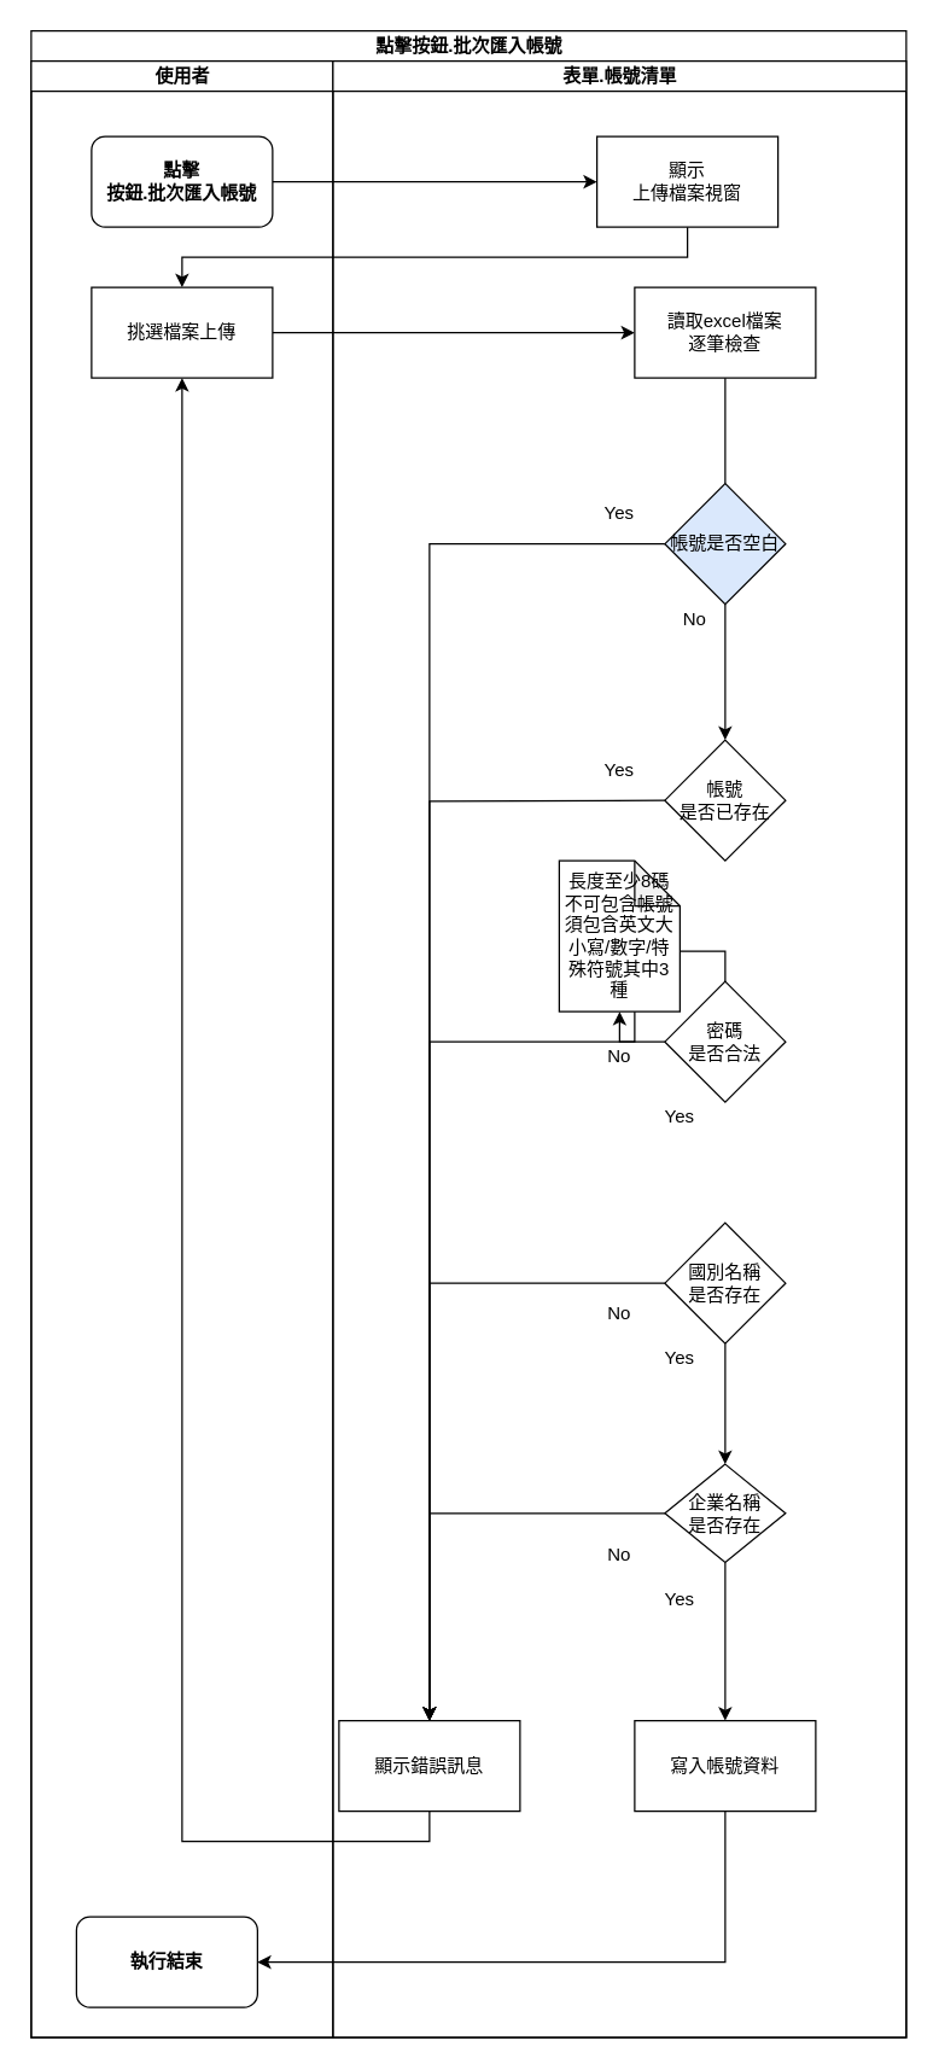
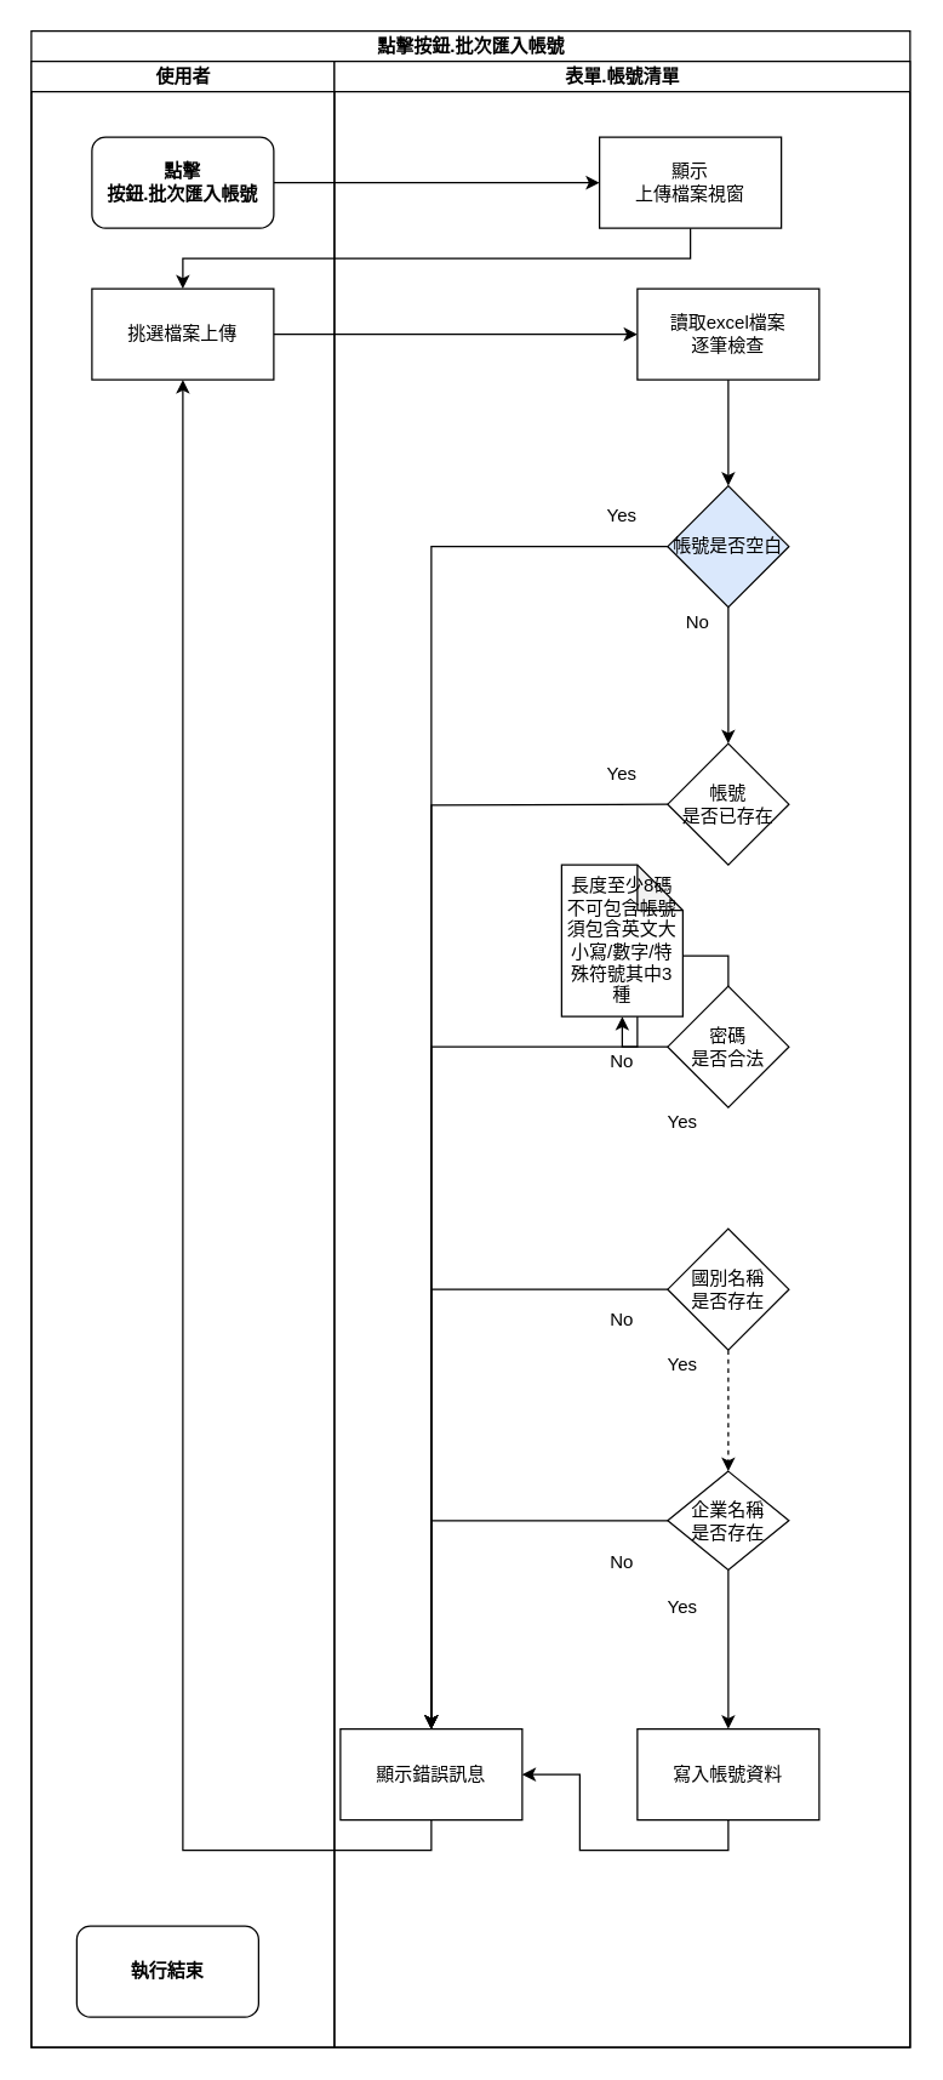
- <mxCell id="22" value="" style="edgeStyle=orthogonalEdgeStyle;rounded=0;orthogonalLoop=1;jettySize=auto;html=1;endArrow=none;" edge="1" parent="9" source="20" target="19"><mxGeometry relative="1" as="geometry" /></mxCell>
+ <mxCell id="22" value="" style="edgeStyle=orthogonalEdgeStyle;rounded=0;orthogonalLoop=1;jettySize=auto;html=1;" edge="1" parent="9" source="20" target="19"><mxGeometry relative="1" as="geometry" /></mxCell>
- <mxCell id="29" value="" style="edgeStyle=orthogonalEdgeStyle;rounded=0;orthogonalLoop=1;jettySize=auto;html=1;" edge="1" parent="9" source="31" target="34"><mxGeometry relative="1" as="geometry" /></mxCell>
+ <mxCell id="29" value="" style="edgeStyle=orthogonalEdgeStyle;rounded=0;orthogonalLoop=1;jettySize=auto;html=1;dashed=1;" edge="1" parent="9" source="31" target="34"><mxGeometry relative="1" as="geometry" /></mxCell>
- <mxCell id="40" style="edgeStyle=orthogonalEdgeStyle;rounded=0;orthogonalLoop=1;jettySize=auto;html=1;entryX=1;entryY=0.5;entryDx=0;entryDy=0;exitX=0.5;exitY=1;exitDx=0;exitDy=0;" edge="1" parent="9" source="41" target="35"><mxGeometry relative="1" as="geometry" /></mxCell>
+ <mxCell id="40" style="edgeStyle=orthogonalEdgeStyle;rounded=0;orthogonalLoop=1;jettySize=auto;html=1;exitX=0.5;exitY=1;exitDx=0;exitDy=0;" edge="1" parent="9" source="41" target="36"><mxGeometry relative="1" as="geometry" /></mxCell>
